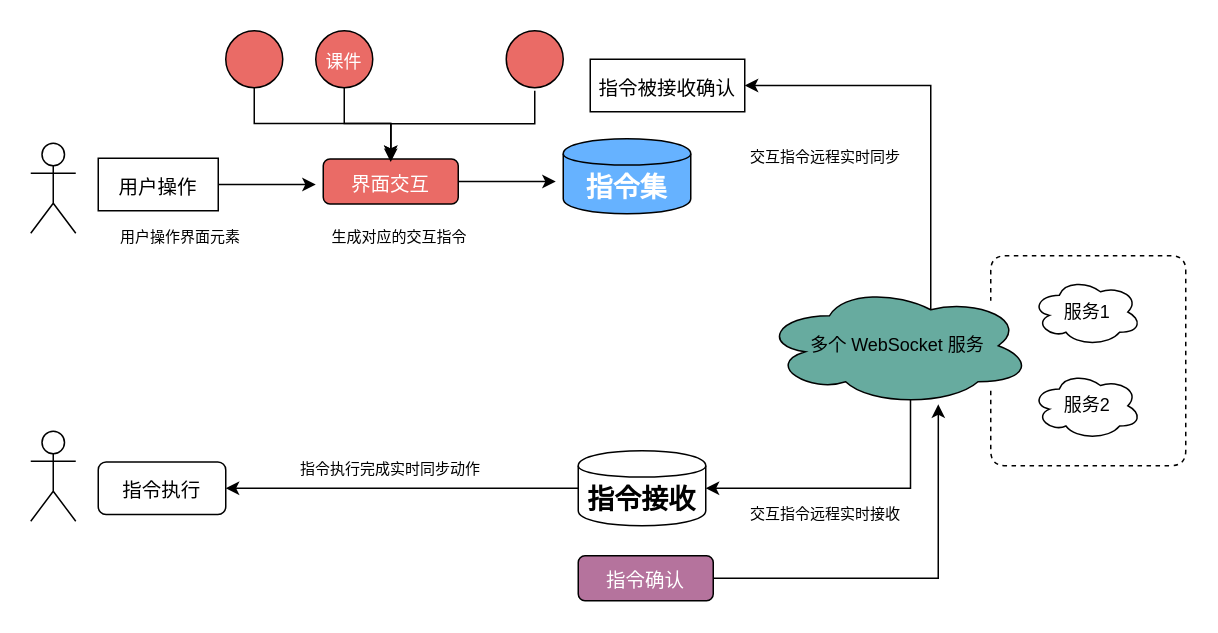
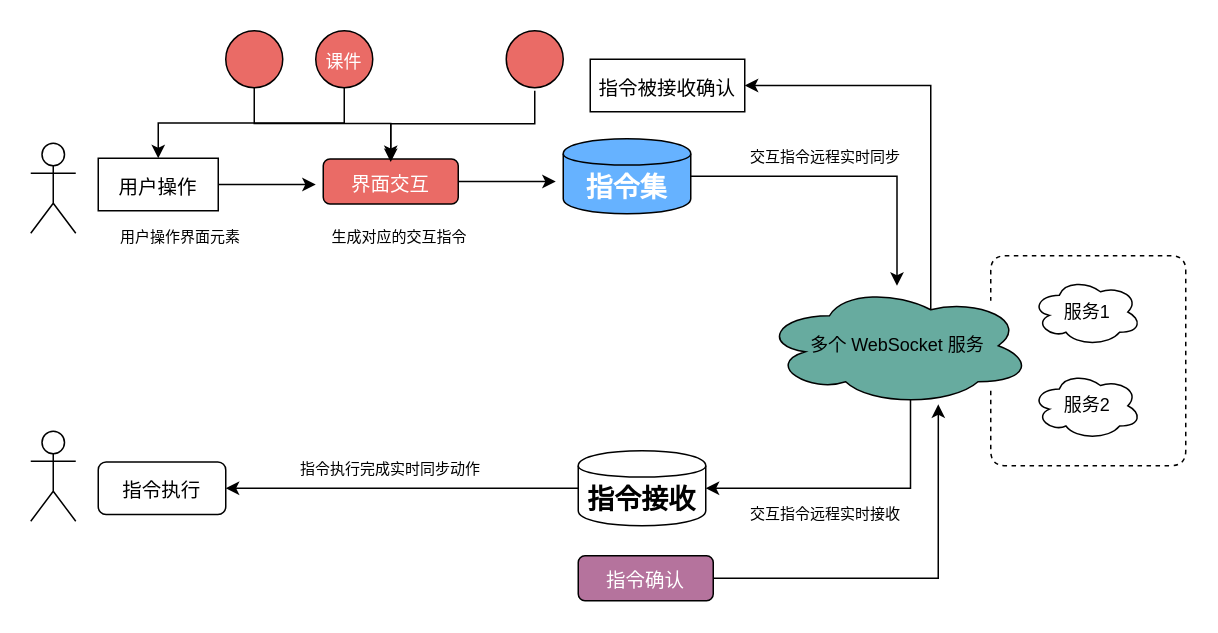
- <mxCell id="12" style="edgeStyle=orthogonalEdgeStyle;rounded=0;orthogonalLoop=1;jettySize=auto;html=1;exitX=0.5;exitY=1;exitDx=0;exitDy=0;entryX=0.5;entryY=0;entryDx=0;entryDy=0;fontSize=18;fontColor=#FFFFFF;" edge="1" parent="1" source="13" target="8"><mxGeometry relative="1" as="geometry" /></mxCell>
+ <mxCell id="12" style="edgeStyle=orthogonalEdgeStyle;rounded=0;orthogonalLoop=1;jettySize=auto;html=1;exitX=0.5;exitY=1;exitDx=0;exitDy=0;fontSize=18;fontColor=#FFFFFF;" edge="1" parent="1" source="13" target="10"><mxGeometry relative="1" as="geometry" /></mxCell>
+ <mxCell id="5" style="edgeStyle=orthogonalEdgeStyle;rounded=0;orthogonalLoop=1;jettySize=auto;html=1;exitX=1;exitY=0.5;exitDx=0;exitDy=0;fontSize=18;fontColor=#FFFFFF;" edge="1" parent="1" source="6" target="4"><mxGeometry relative="1" as="geometry" /></mxCell>
